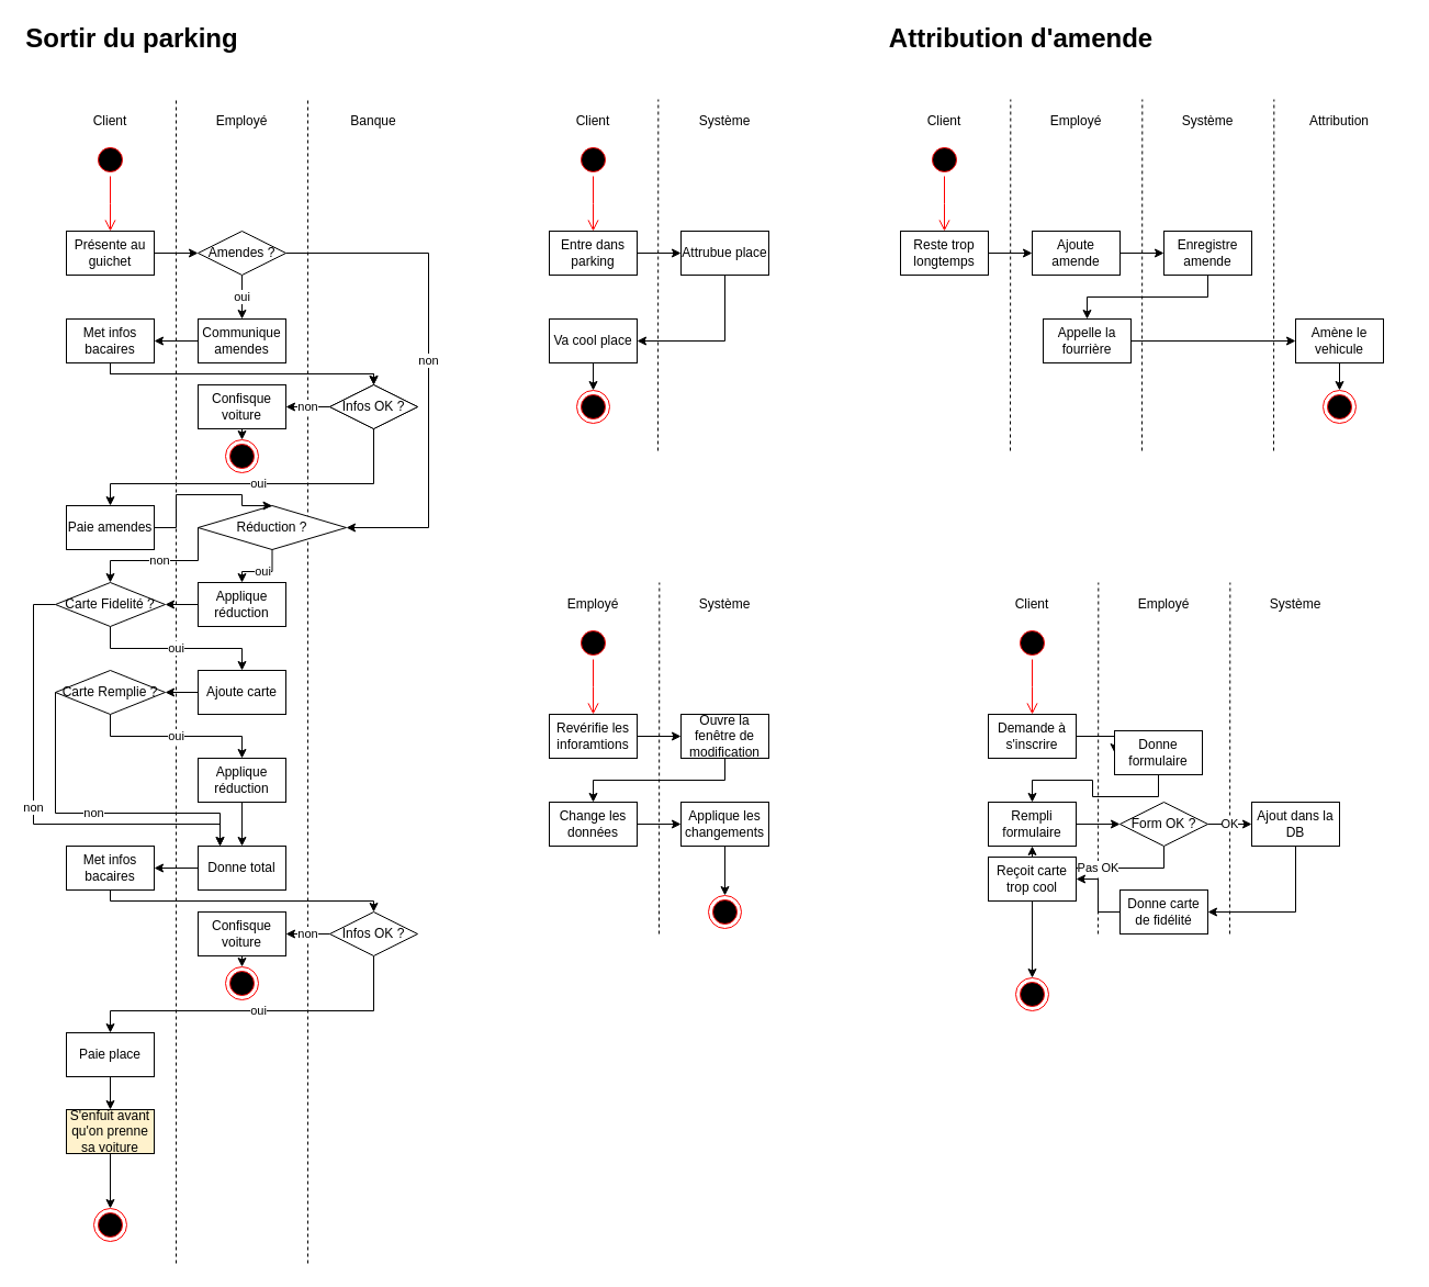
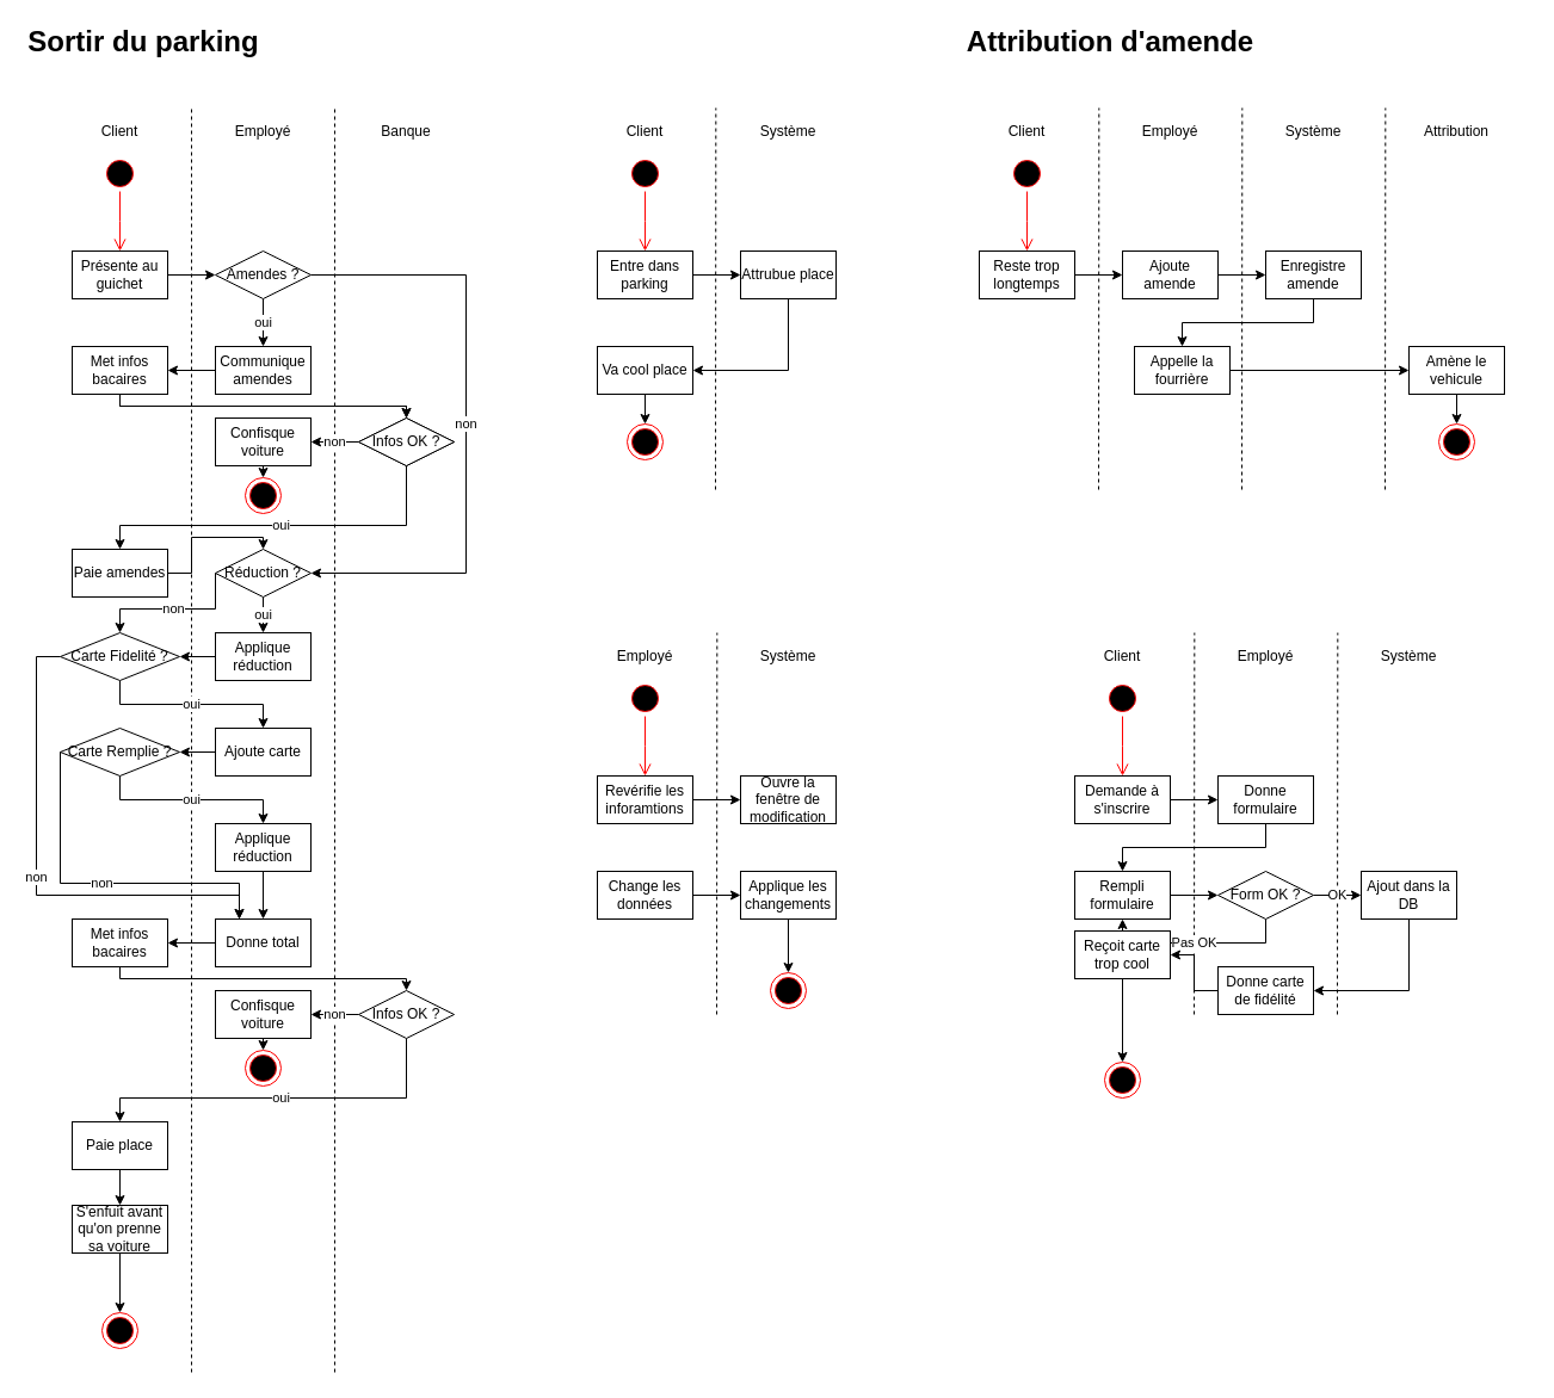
- <mxCell id="33" value="Réduction ?" style="rhombus;whiteSpace=wrap;html=1;" vertex="1" parent="1"><mxGeometry x="180" y="460" width="135" height="40" as="geometry" /></mxCell>
+ <mxCell id="33" value="Réduction ?" style="rhombus;whiteSpace=wrap;html=1;" vertex="1" parent="1"><mxGeometry x="180" y="460" width="80" height="40" as="geometry" /></mxCell>
- <mxCell id="117" value="Donne formulaire" style="rounded=0;whiteSpace=wrap;html=1;" vertex="1" parent="1"><mxGeometry x="1015" y="665" width="80" height="40" as="geometry" /></mxCell>
+ <mxCell id="117" value="Donne formulaire" style="rounded=0;whiteSpace=wrap;html=1;" vertex="1" parent="1"><mxGeometry x="1020" y="650" width="80" height="40" as="geometry" /></mxCell>
- <mxCell id="100" style="edgeStyle=orthogonalEdgeStyle;rounded=0;orthogonalLoop=1;jettySize=auto;html=1;exitX=0.5;exitY=1;exitDx=0;exitDy=0;entryX=0.5;entryY=0;entryDx=0;entryDy=0;" edge="1" parent="1" source="101" target="103"><mxGeometry relative="1" as="geometry" /></mxCell>
- <mxCell id="59" value="S'enfuit avant qu'on prenne sa voiture" style="rounded=0;whiteSpace=wrap;html=1;fillColor=#fff2cc;" vertex="1" parent="1"><mxGeometry x="60" y="1010" width="80" height="40" as="geometry" /></mxCell>
+ <mxCell id="59" value="S'enfuit avant qu'on prenne sa voiture" style="rounded=0;whiteSpace=wrap;html=1;" vertex="1" parent="1"><mxGeometry x="60" y="1010" width="80" height="40" as="geometry" /></mxCell>
